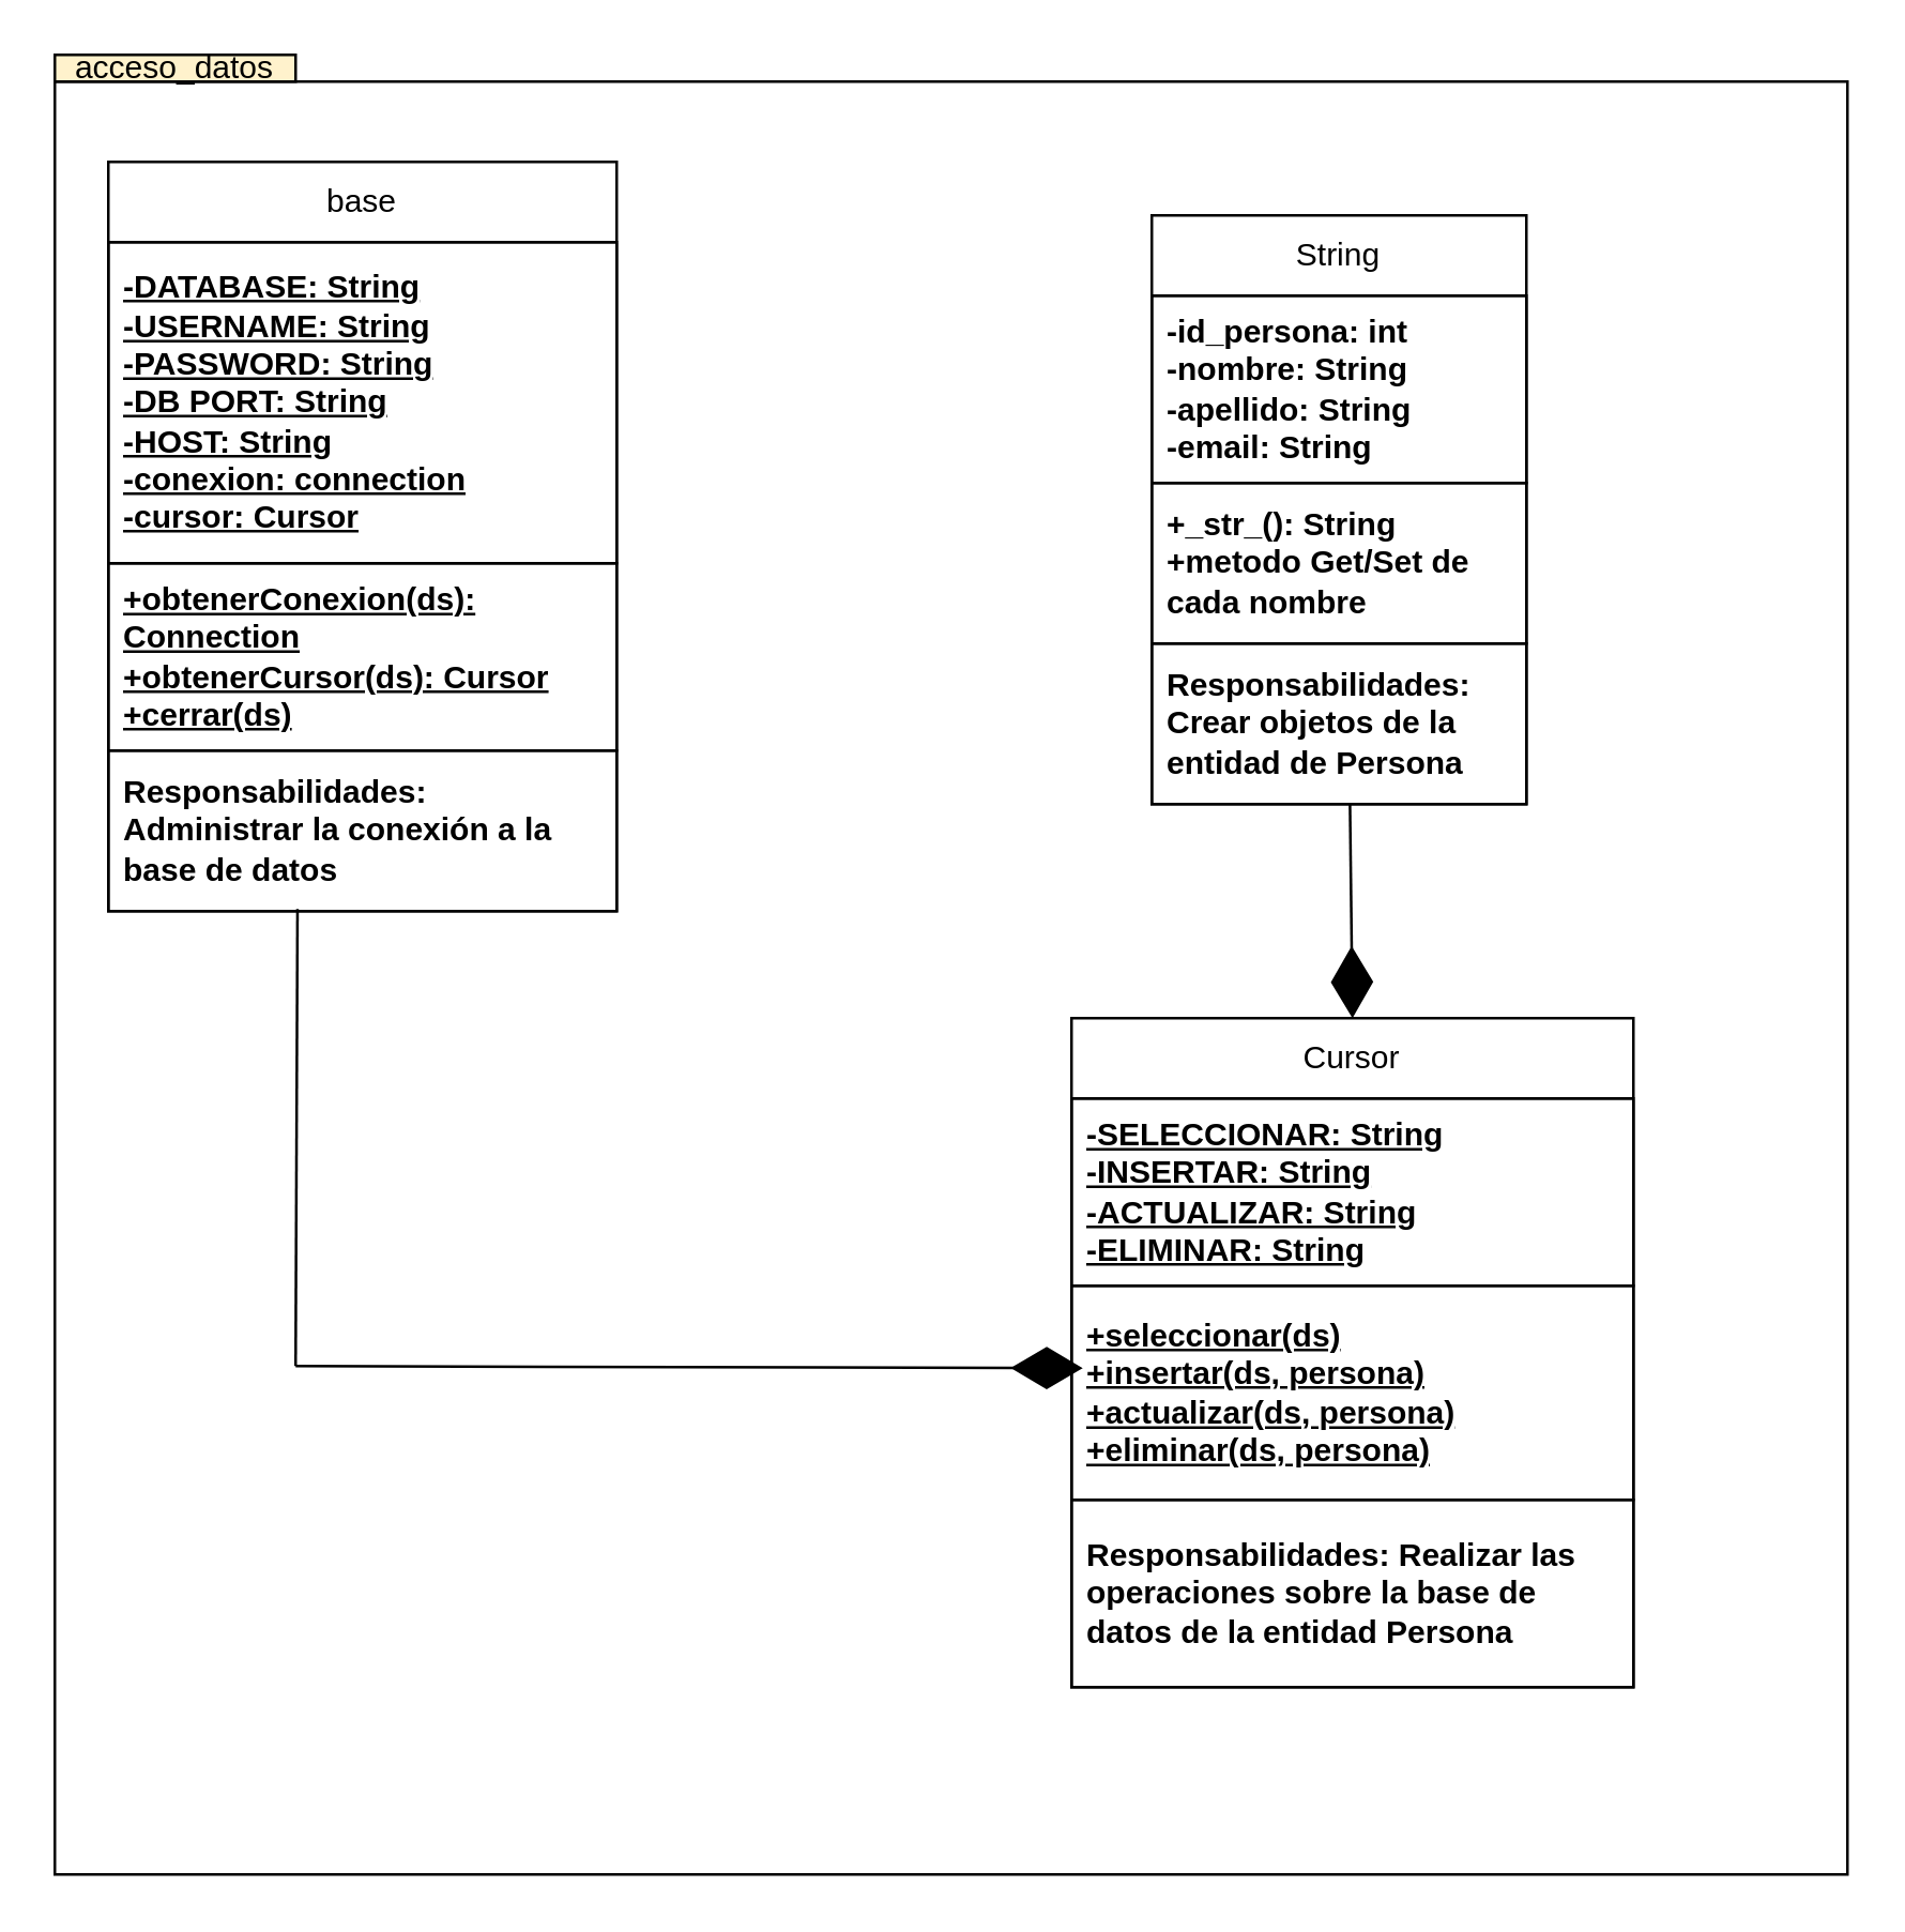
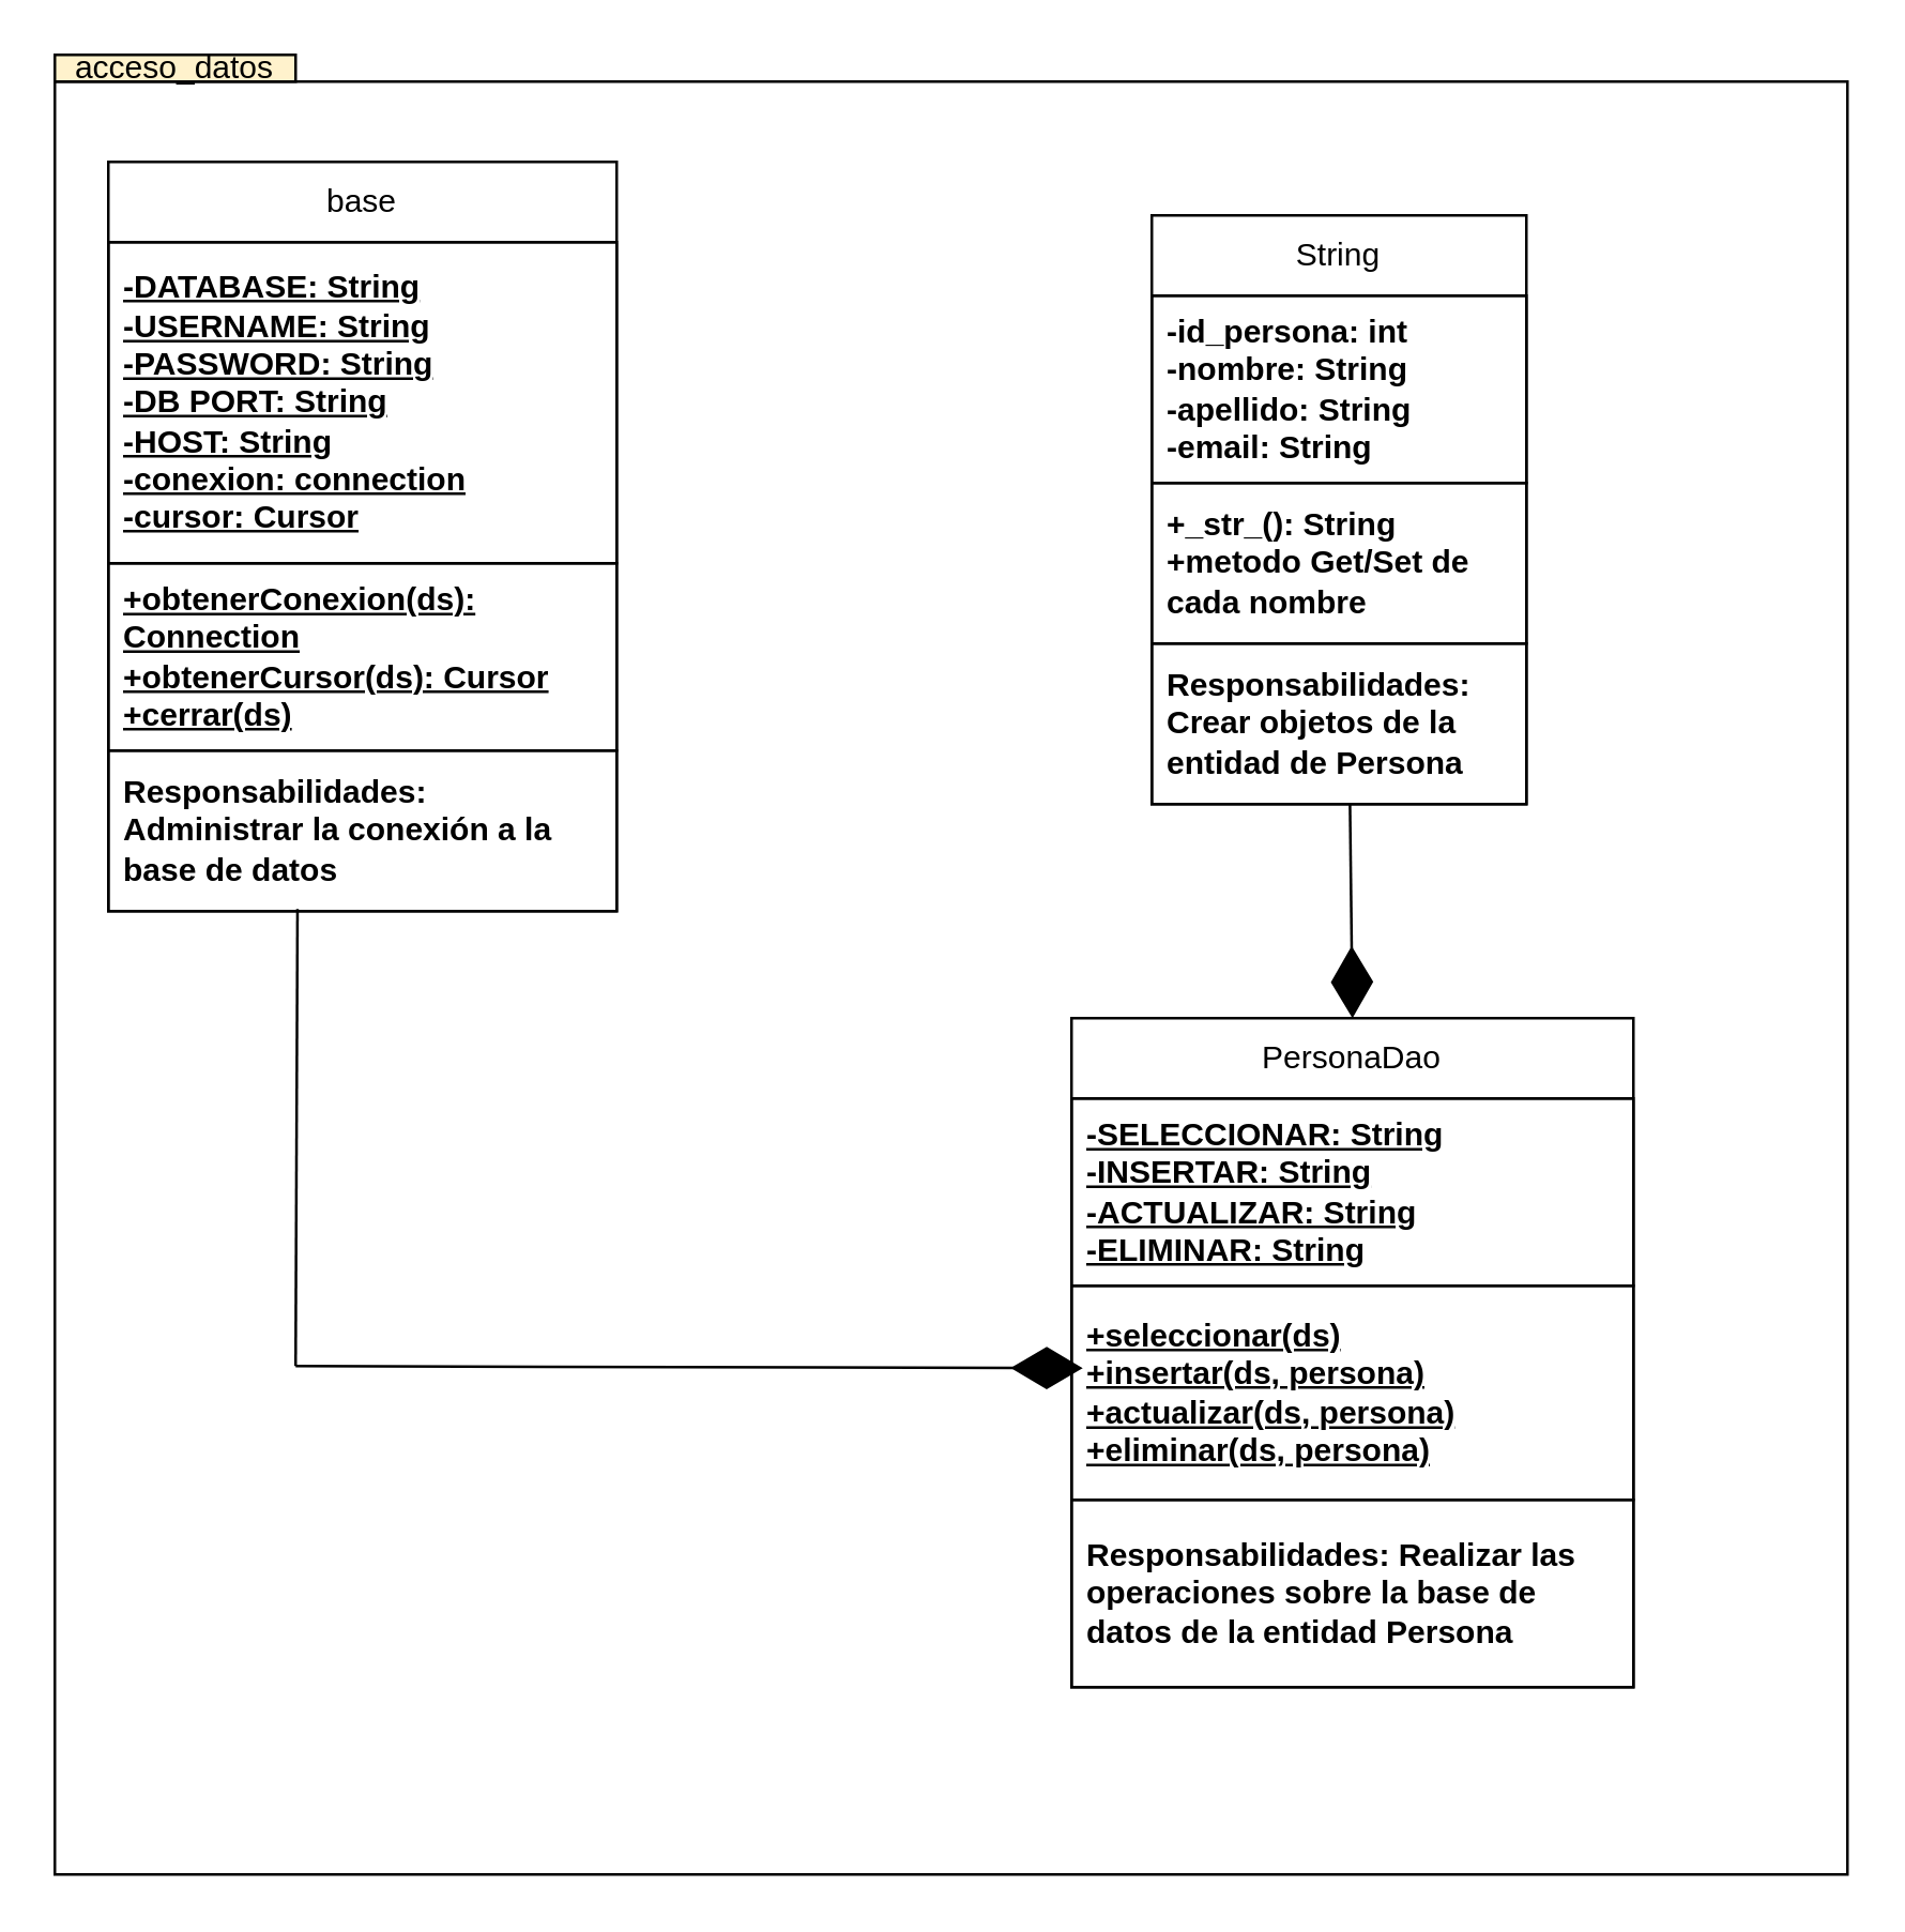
- <mxCell id="12" value="Cursor" style="swimlane;fontStyle=0;childLayout=stackLayout;horizontal=1;startSize=30;horizontalStack=0;resizeParent=1;resizeParentMax=0;resizeLast=0;collapsible=1;marginBottom=0;whiteSpace=wrap;html=1;" vertex="1" parent="1"><mxGeometry x="400" y="380" width="210" height="250" as="geometry" /></mxCell>
+ <mxCell id="12" value="PersonaDao" style="swimlane;fontStyle=0;childLayout=stackLayout;horizontal=1;startSize=30;horizontalStack=0;resizeParent=1;resizeParentMax=0;resizeLast=0;collapsible=1;marginBottom=0;whiteSpace=wrap;html=1;" vertex="1" parent="1"><mxGeometry x="400" y="380" width="210" height="250" as="geometry" /></mxCell>
